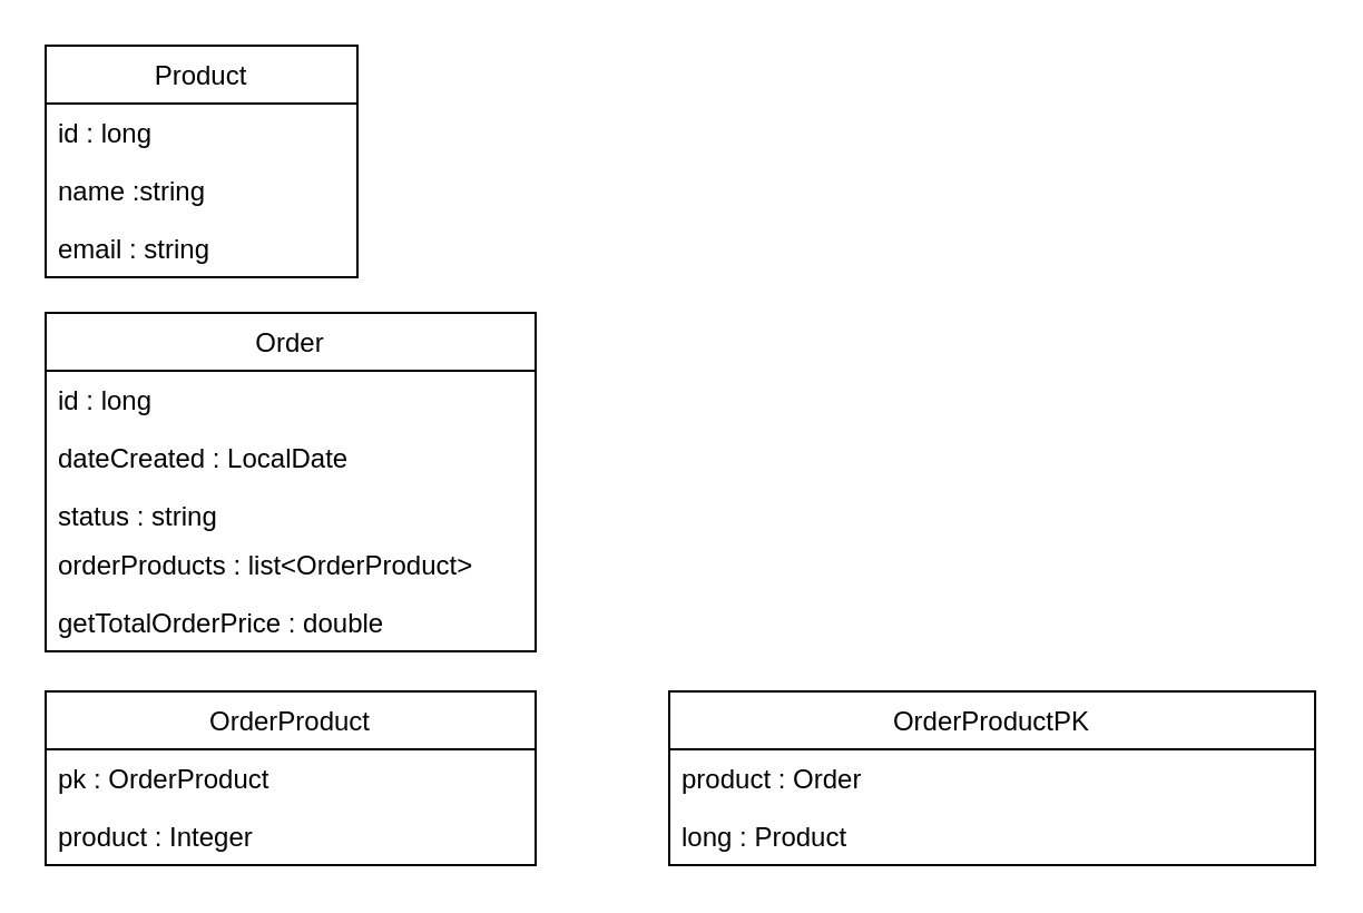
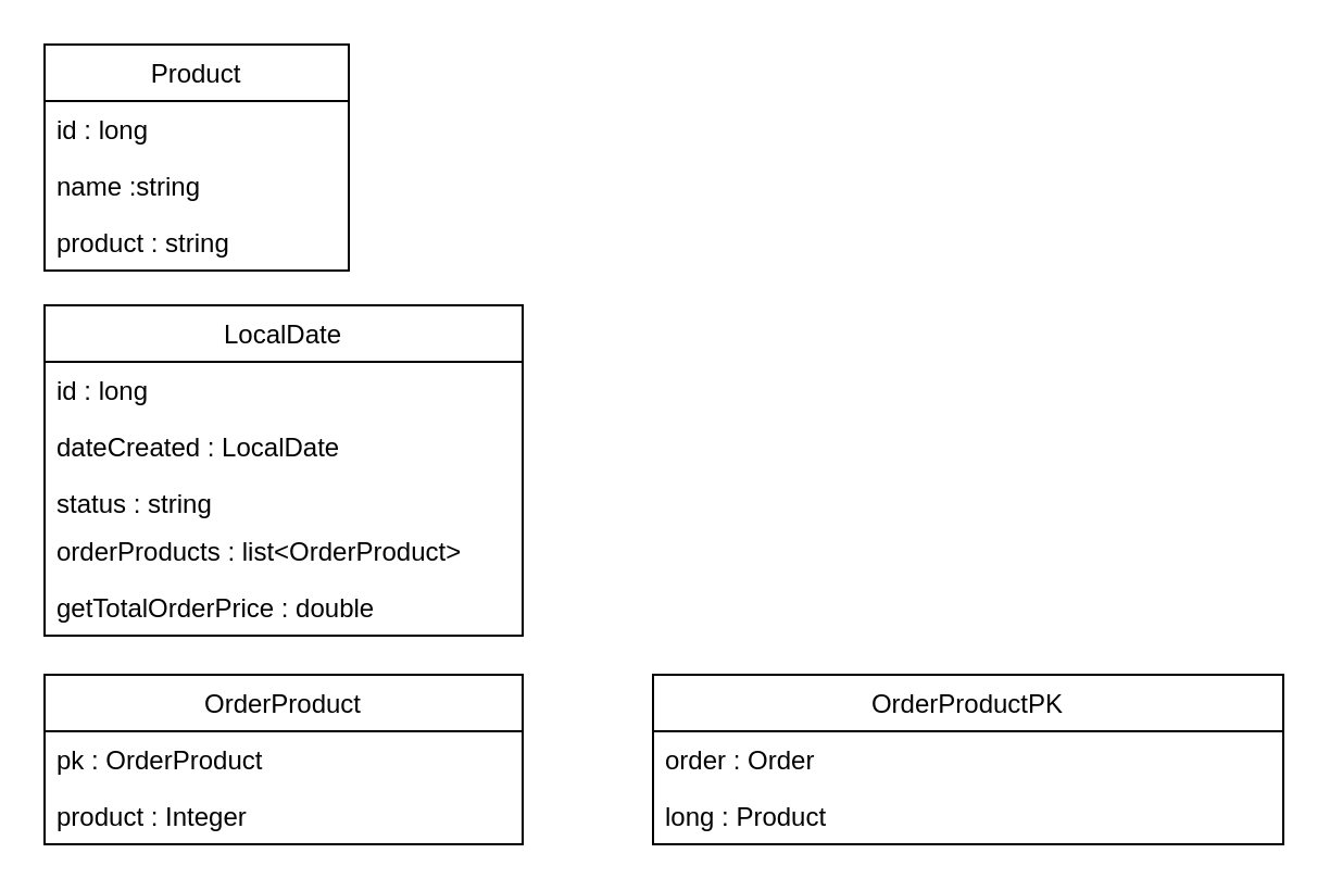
- <mxCell id="5" value="email : string" style="text;strokeColor=none;fillColor=none;align=left;verticalAlign=top;spacingLeft=4;spacingRight=4;overflow=hidden;rotatable=0;points=[[0,0.5],[1,0.5]];portConstraint=eastwest;" vertex="1" parent="2"><mxGeometry y="78" width="140" height="26" as="geometry" /></mxCell>
+ <mxCell id="5" value="product : string" style="text;strokeColor=none;fillColor=none;align=left;verticalAlign=top;spacingLeft=4;spacingRight=4;overflow=hidden;rotatable=0;points=[[0,0.5],[1,0.5]];portConstraint=eastwest;" vertex="1" parent="2"><mxGeometry y="78" width="140" height="26" as="geometry" /></mxCell>
- <mxCell id="6" value="Order" style="swimlane;fontStyle=0;childLayout=stackLayout;horizontal=1;startSize=26;fillColor=none;horizontalStack=0;resizeParent=1;resizeParentMax=0;resizeLast=0;collapsible=1;marginBottom=0;" vertex="1" parent="1"><mxGeometry x="20" y="140" width="220" height="152" as="geometry" /></mxCell>
+ <mxCell id="6" value="LocalDate" style="swimlane;fontStyle=0;childLayout=stackLayout;horizontal=1;startSize=26;fillColor=none;horizontalStack=0;resizeParent=1;resizeParentMax=0;resizeLast=0;collapsible=1;marginBottom=0;" vertex="1" parent="1"><mxGeometry x="20" y="140" width="220" height="152" as="geometry" /></mxCell>
- <mxCell id="16" value="product : Order" style="text;strokeColor=none;fillColor=none;align=left;verticalAlign=top;spacingLeft=4;spacingRight=4;overflow=hidden;rotatable=0;points=[[0,0.5],[1,0.5]];portConstraint=eastwest;" vertex="1" parent="15"><mxGeometry y="26" width="290" height="26" as="geometry" /></mxCell>
+ <mxCell id="16" value="order : Order" style="text;strokeColor=none;fillColor=none;align=left;verticalAlign=top;spacingLeft=4;spacingRight=4;overflow=hidden;rotatable=0;points=[[0,0.5],[1,0.5]];portConstraint=eastwest;" vertex="1" parent="15"><mxGeometry y="26" width="290" height="26" as="geometry" /></mxCell>
